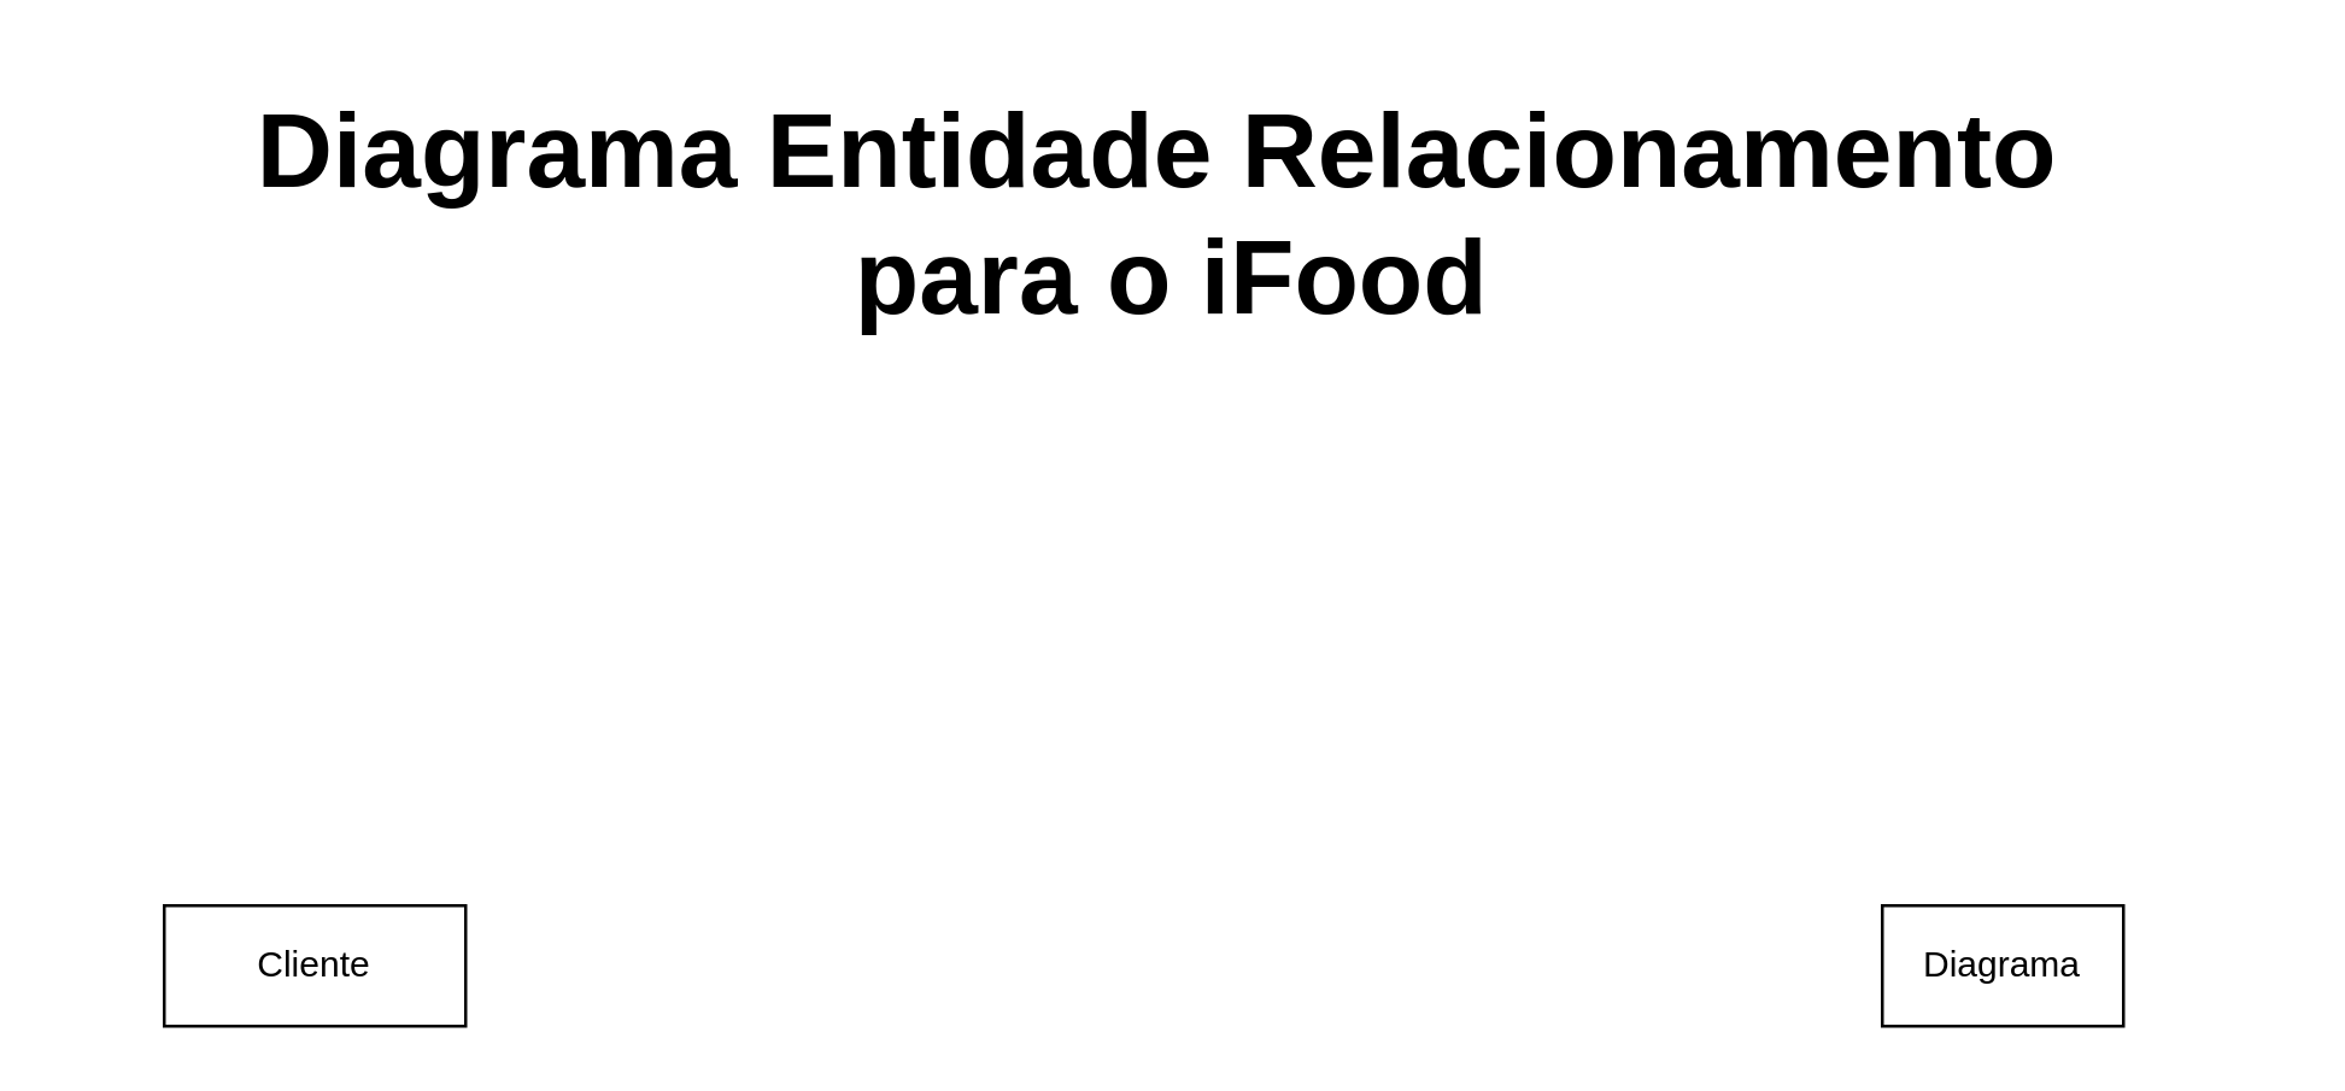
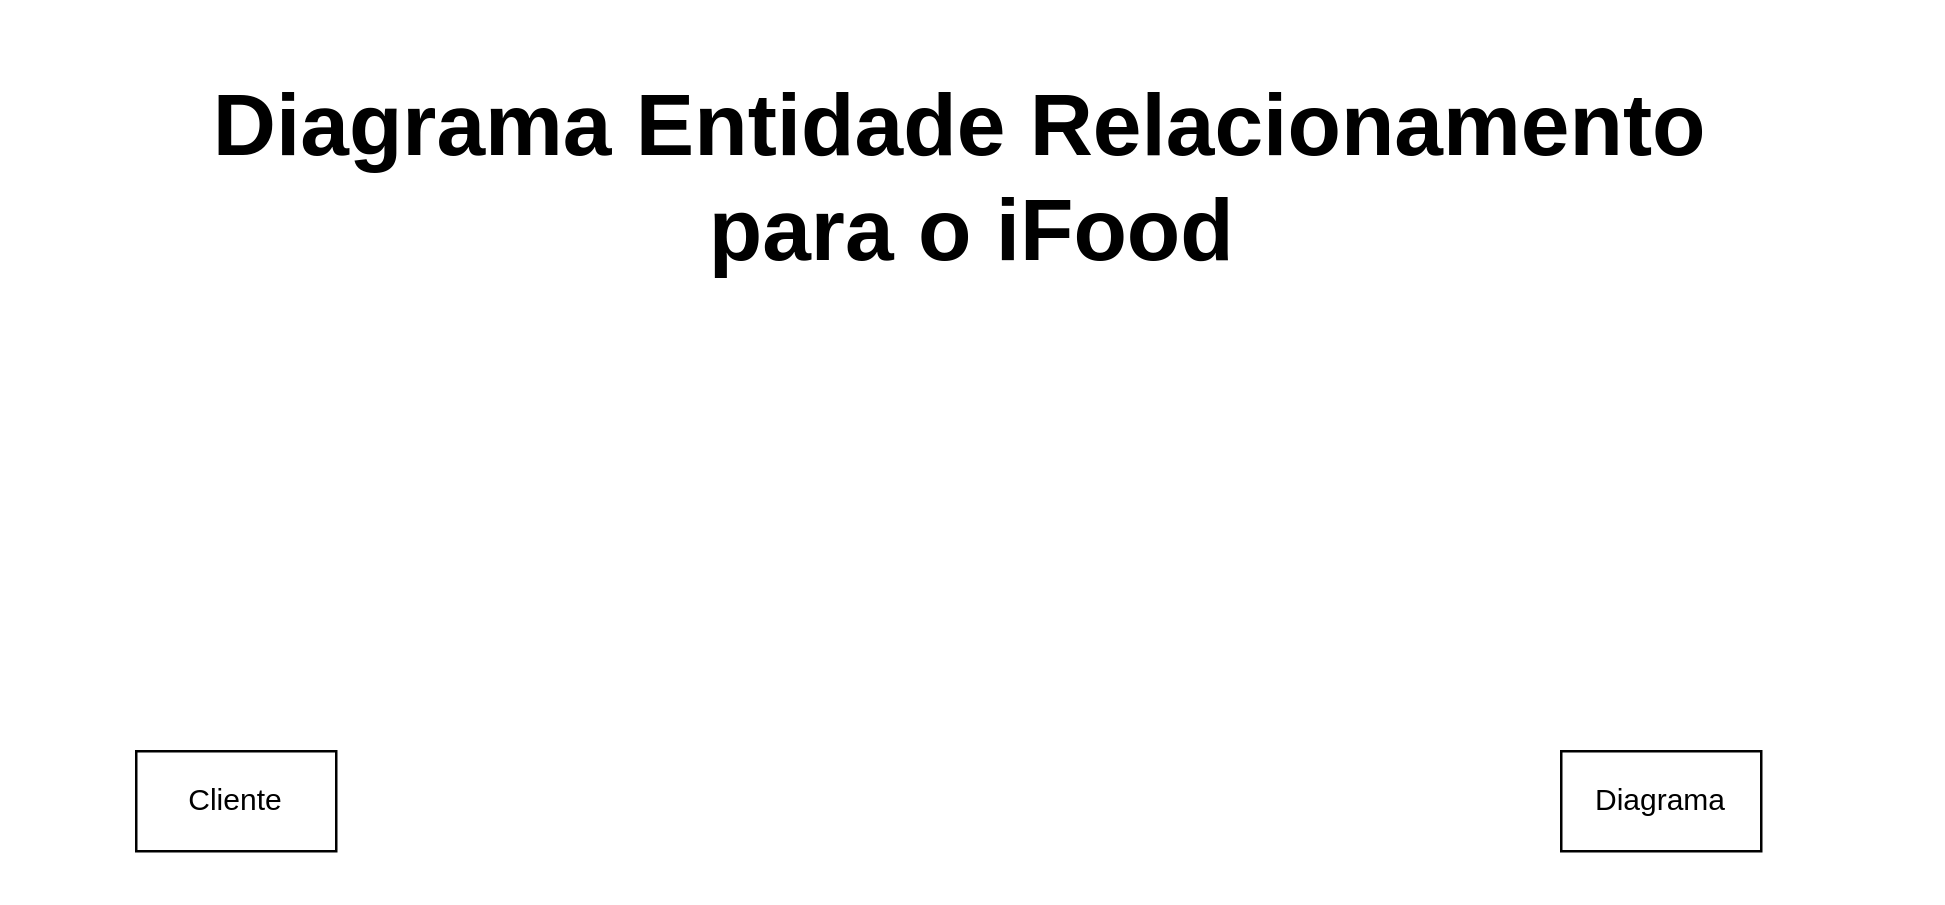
- <mxCell id="3" value="Cliente" style="rounded=0;whiteSpace=wrap;html=1;" vertex="1" parent="1"><mxGeometry x="54" y="300" width="100" height="40" as="geometry" /></mxCell>
+ <mxCell id="3" value="Cliente" style="rounded=0;whiteSpace=wrap;html=1;" vertex="1" parent="1"><mxGeometry x="54" y="300" width="80" height="40" as="geometry" /></mxCell>
